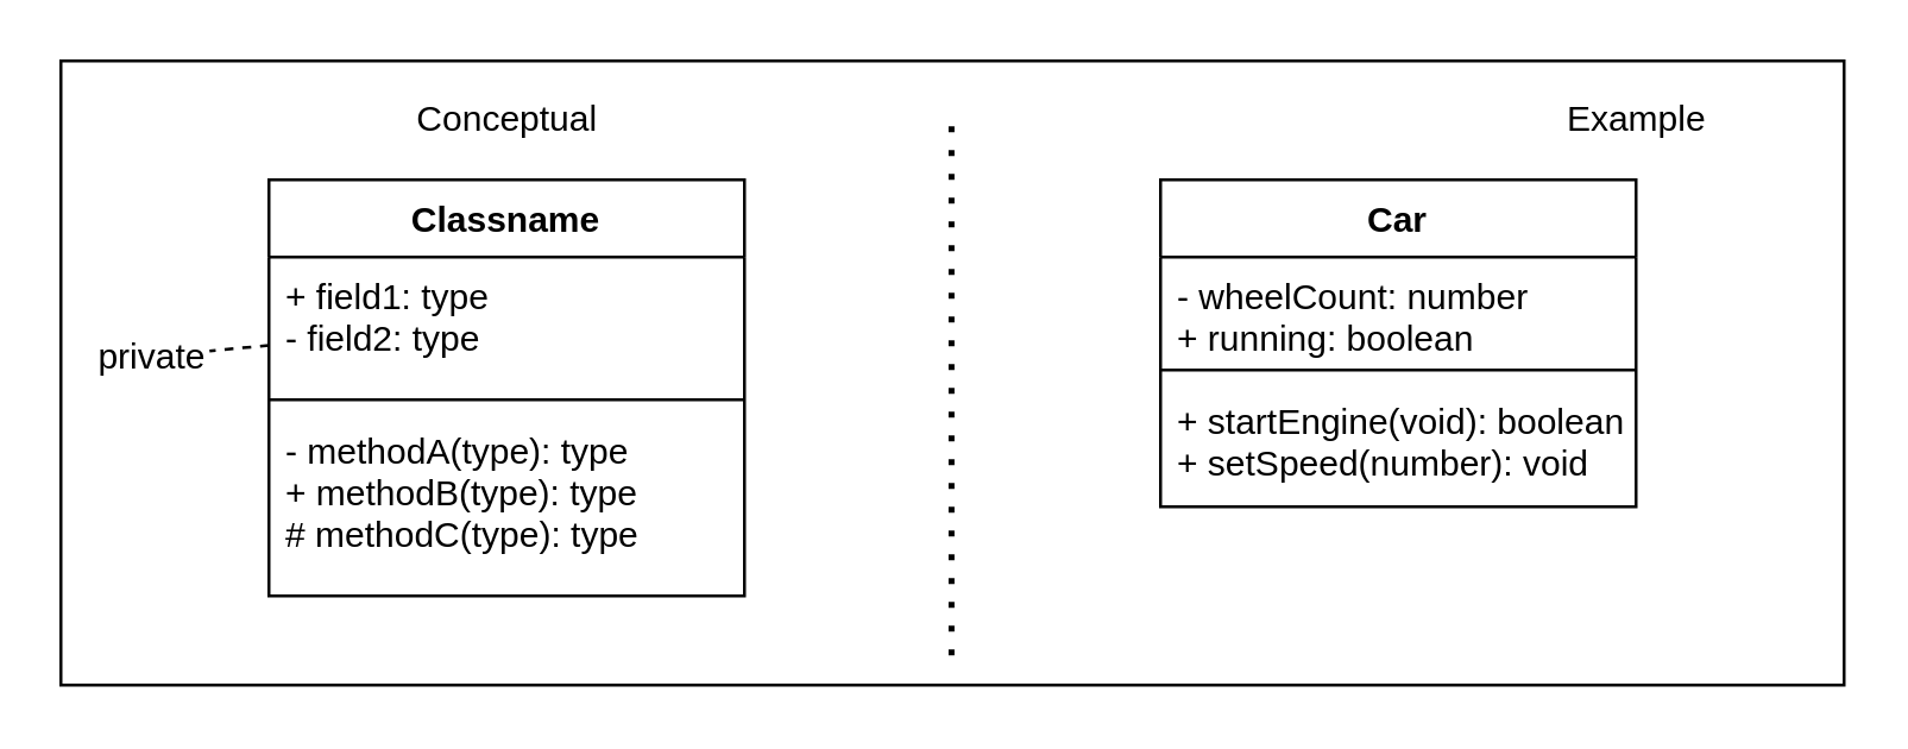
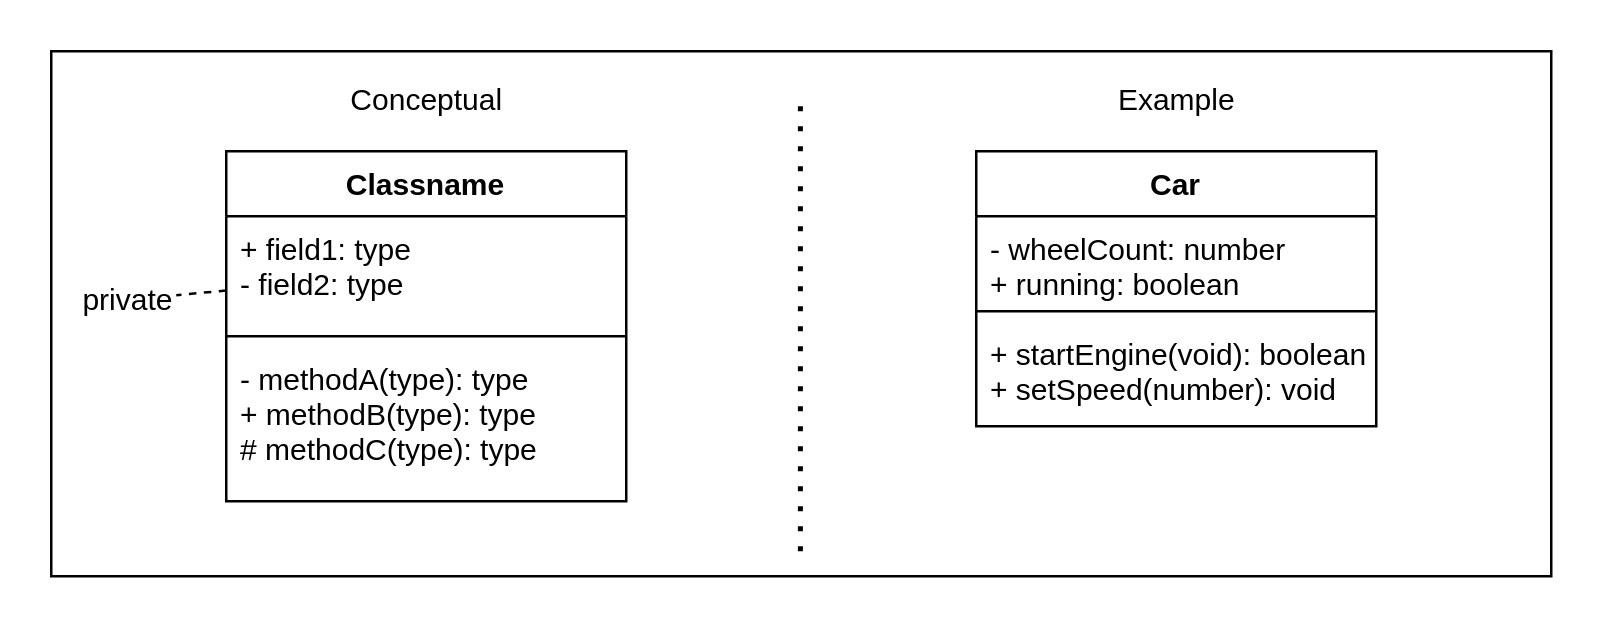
- <mxCell id="12" value="Example" style="text;html=1;align=center;verticalAlign=middle;resizable=0;points=[];autosize=1;" parent="1" vertex="1"><mxGeometry x="520" y="30" width="60" height="20" as="geometry" /></mxCell>
+ <mxCell id="12" value="Example" style="text;html=1;align=center;verticalAlign=middle;resizable=0;points=[];autosize=1;" parent="1" vertex="1"><mxGeometry x="440" y="30" width="60" height="20" as="geometry" /></mxCell>
